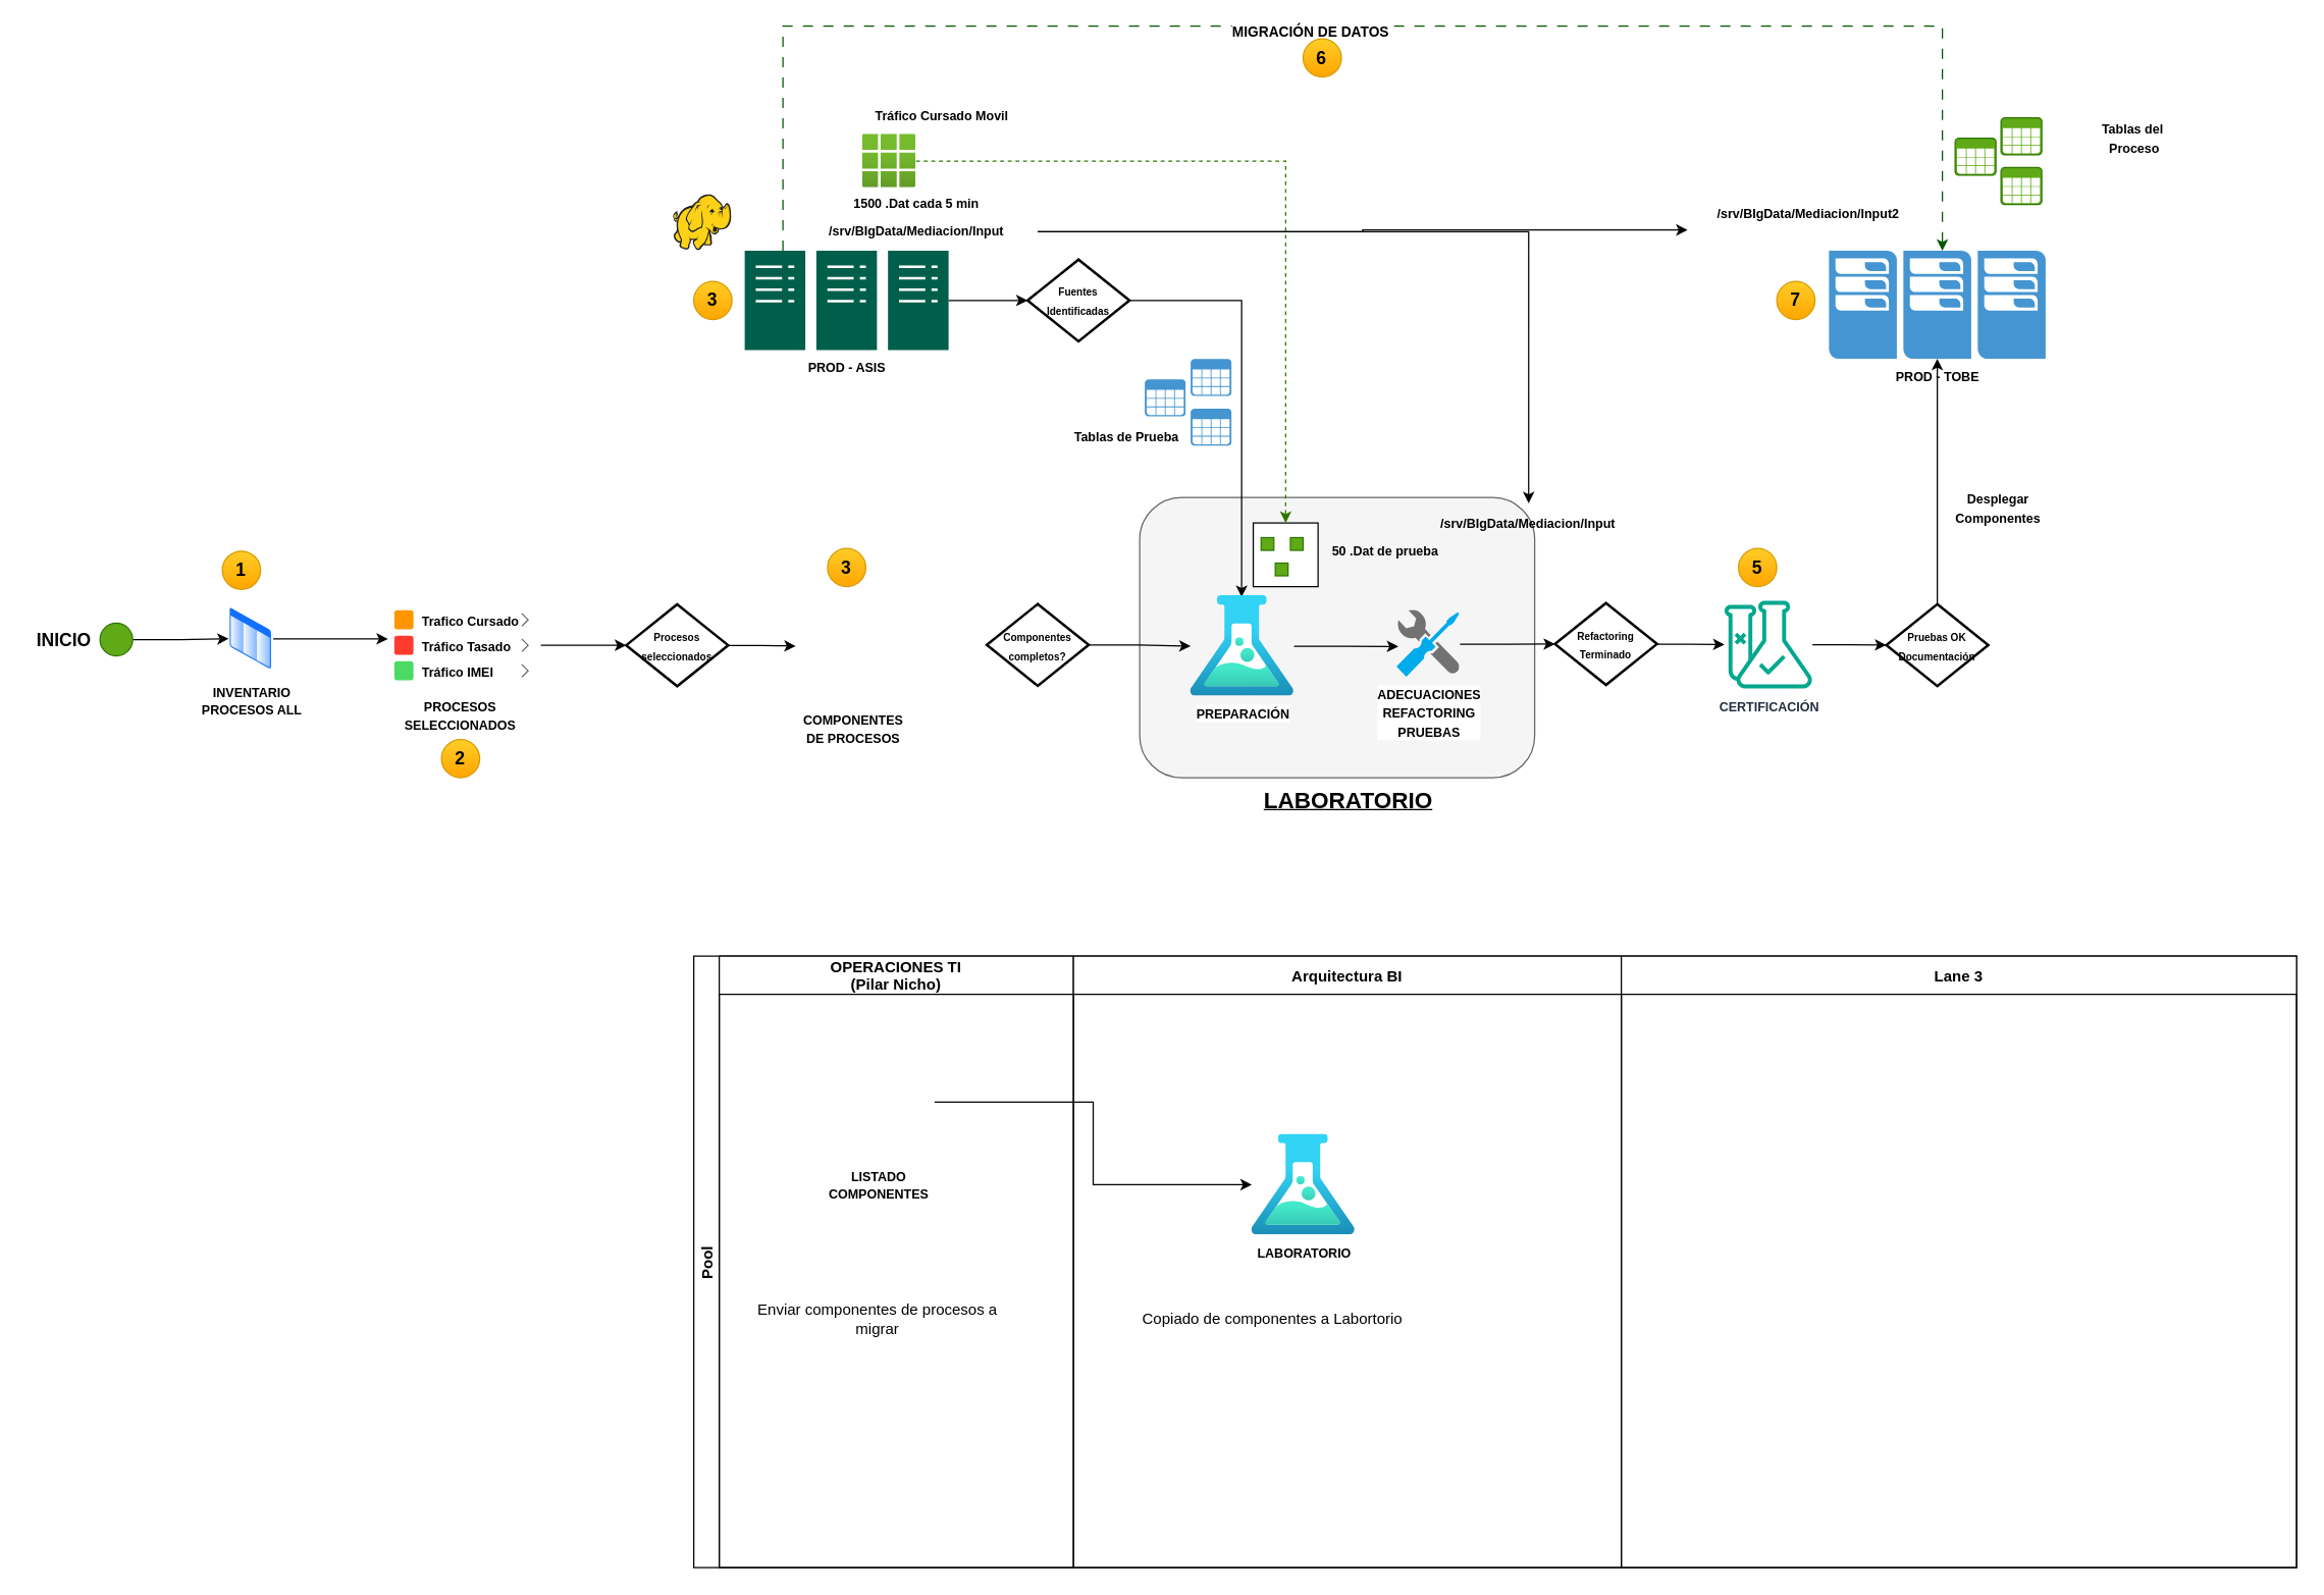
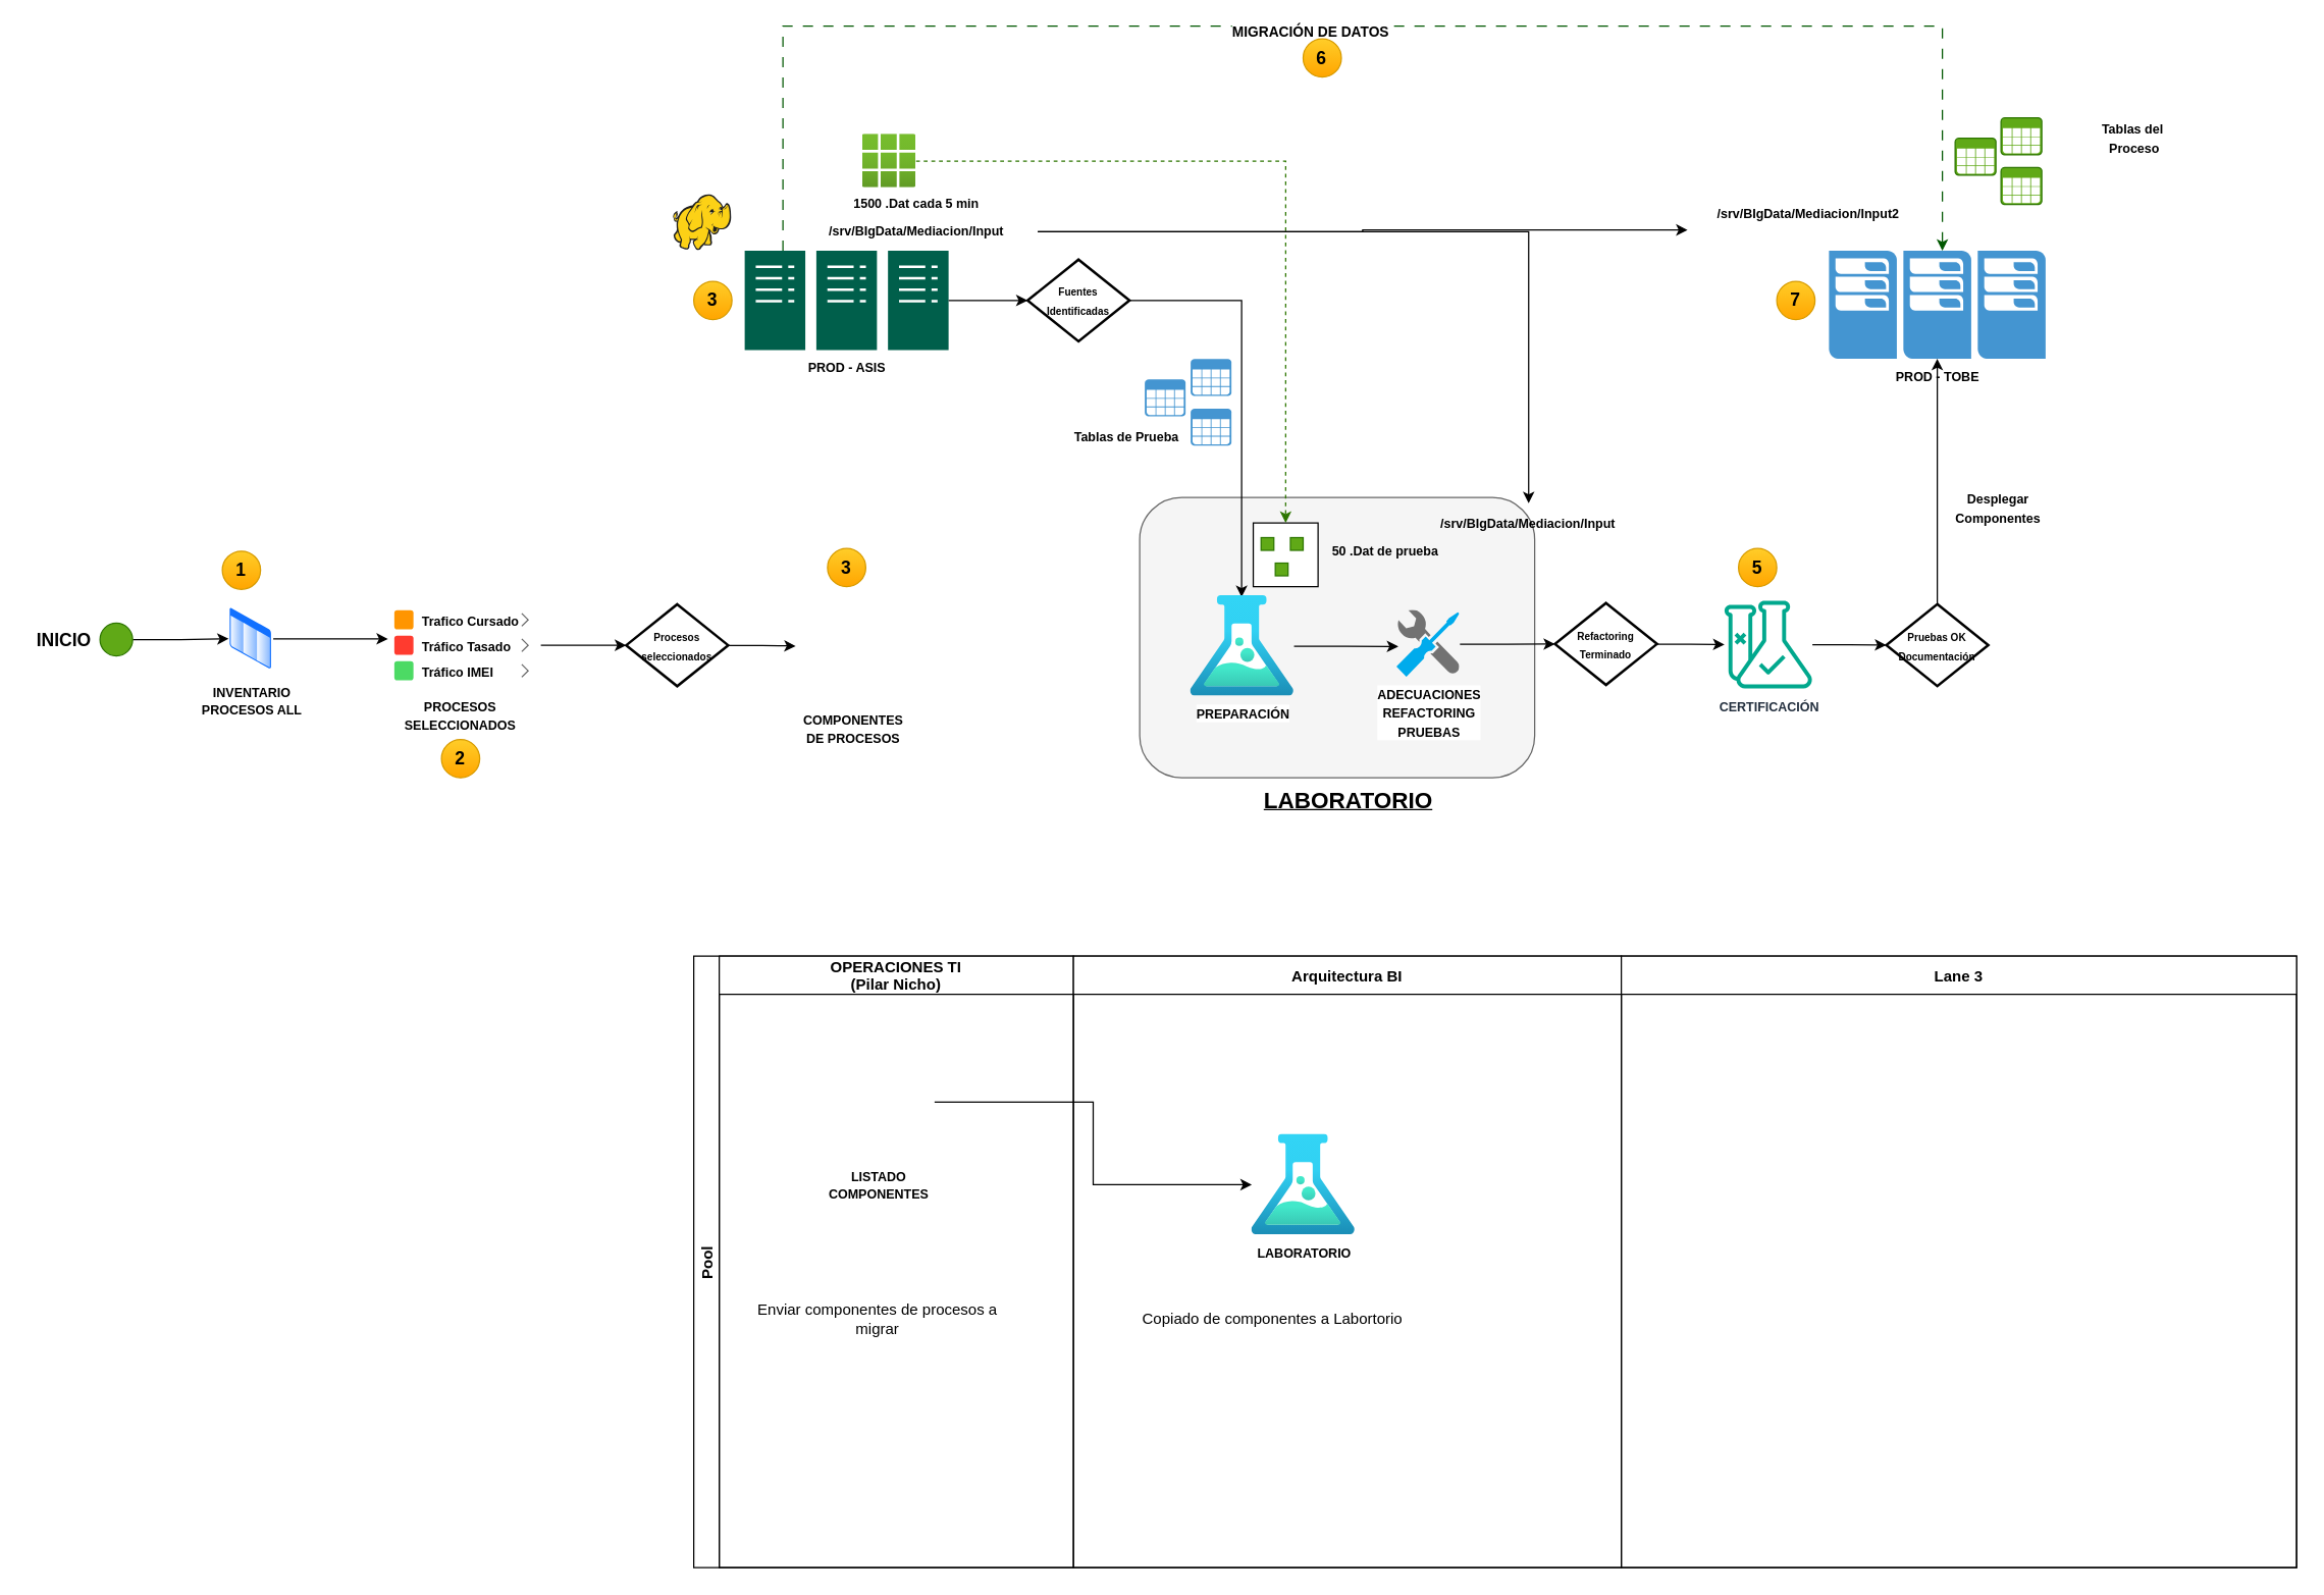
- <mxCell id="73" value="&lt;font style=&quot;font-size: 10px;&quot;&gt;&lt;b&gt;Tráfico Cursado Movil&lt;/b&gt;&lt;/font&gt;" style="text;html=1;strokeColor=none;fillColor=none;align=center;verticalAlign=middle;whiteSpace=wrap;rounded=0;" vertex="1" parent="1"><mxGeometry x="684" y="75" width="110" height="30" as="geometry" /></mxCell>
- <mxCell id="19" value="&lt;font style=&quot;font-size: 8px;&quot;&gt;&lt;b&gt;Componentes completos?&lt;/b&gt;&lt;/font&gt;" style="strokeWidth=2;html=1;shape=mxgraph.flowchart.decision;whiteSpace=wrap;" vertex="1" parent="1"><mxGeometry x="774" y="473.63" width="80" height="64.25" as="geometry" /></mxCell>
- <mxCell id="18" style="edgeStyle=orthogonalEdgeStyle;rounded=0;orthogonalLoop=1;jettySize=auto;html=1;" edge="1" parent="1" source="19" target="38"><mxGeometry relative="1" as="geometry" /></mxCell>
